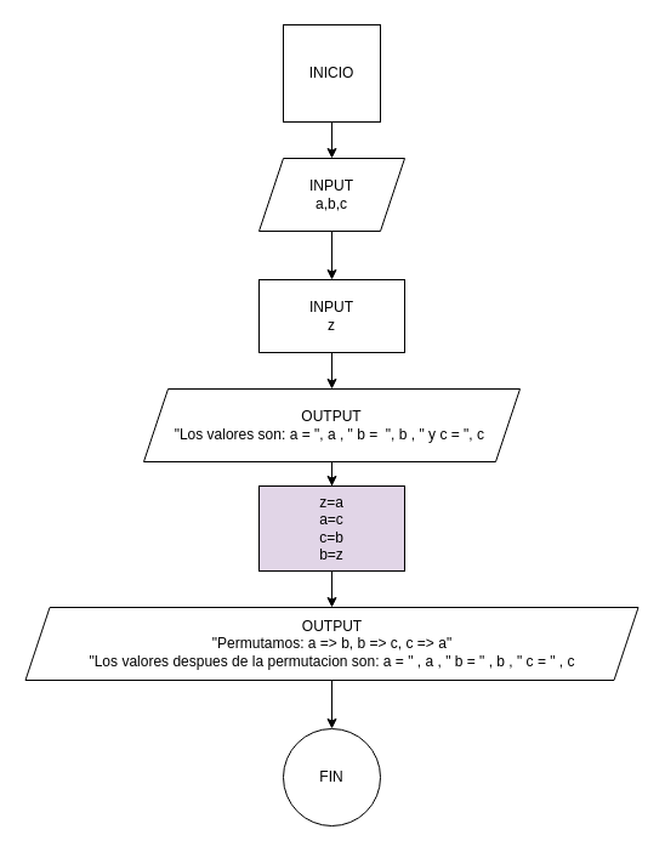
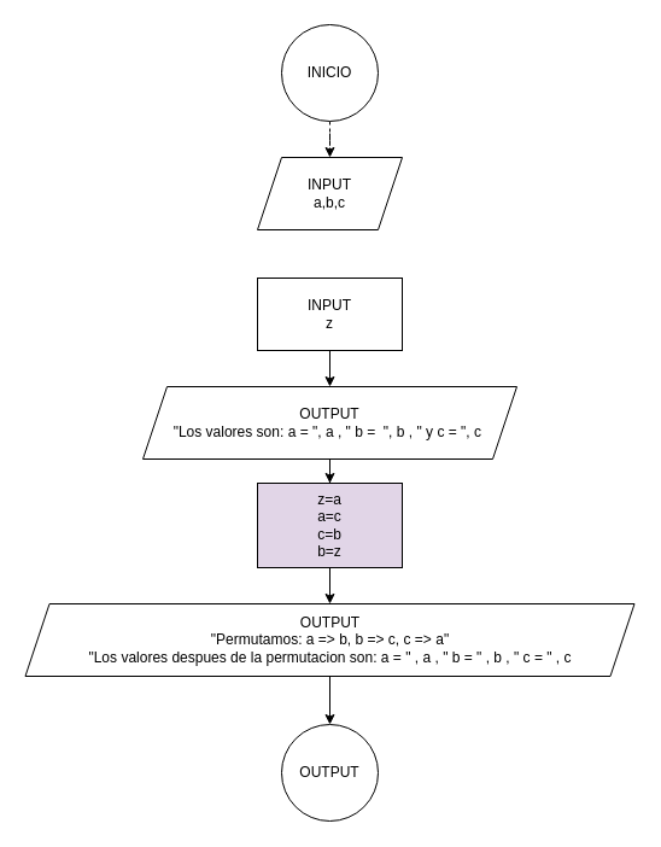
- <mxCell id="3" value="INICIO" style="whiteSpace=wrap;html=1;rounded=0;" vertex="1" parent="1"><mxGeometry x="233" y="20" width="80" height="80" as="geometry" /></mxCell>
+ <mxCell id="3" value="INICIO" style="ellipse;whiteSpace=wrap;html=1;" vertex="1" parent="1"><mxGeometry x="233" y="20" width="80" height="80" as="geometry" /></mxCell>
- <mxCell id="2" value="" style="edgeStyle=orthogonalEdgeStyle;rounded=0;orthogonalLoop=1;jettySize=auto;html=1;" edge="1" parent="1" source="3" target="5"><mxGeometry relative="1" as="geometry" /></mxCell>
+ <mxCell id="2" value="" style="edgeStyle=orthogonalEdgeStyle;rounded=0;orthogonalLoop=1;jettySize=auto;html=1;dashed=1;" edge="1" parent="1" source="3" target="5"><mxGeometry relative="1" as="geometry" /></mxCell>
- <mxCell id="4" value="" style="edgeStyle=orthogonalEdgeStyle;rounded=0;orthogonalLoop=1;jettySize=auto;html=1;" edge="1" parent="1" source="5" target="7"><mxGeometry relative="1" as="geometry" /></mxCell>
- <mxCell id="14" value="FIN" style="ellipse;whiteSpace=wrap;html=1;" vertex="1" parent="1"><mxGeometry x="233" y="600" width="80" height="80" as="geometry" /></mxCell>
+ <mxCell id="14" value="OUTPUT" style="ellipse;whiteSpace=wrap;html=1;" vertex="1" parent="1"><mxGeometry x="233" y="600" width="80" height="80" as="geometry" /></mxCell>
